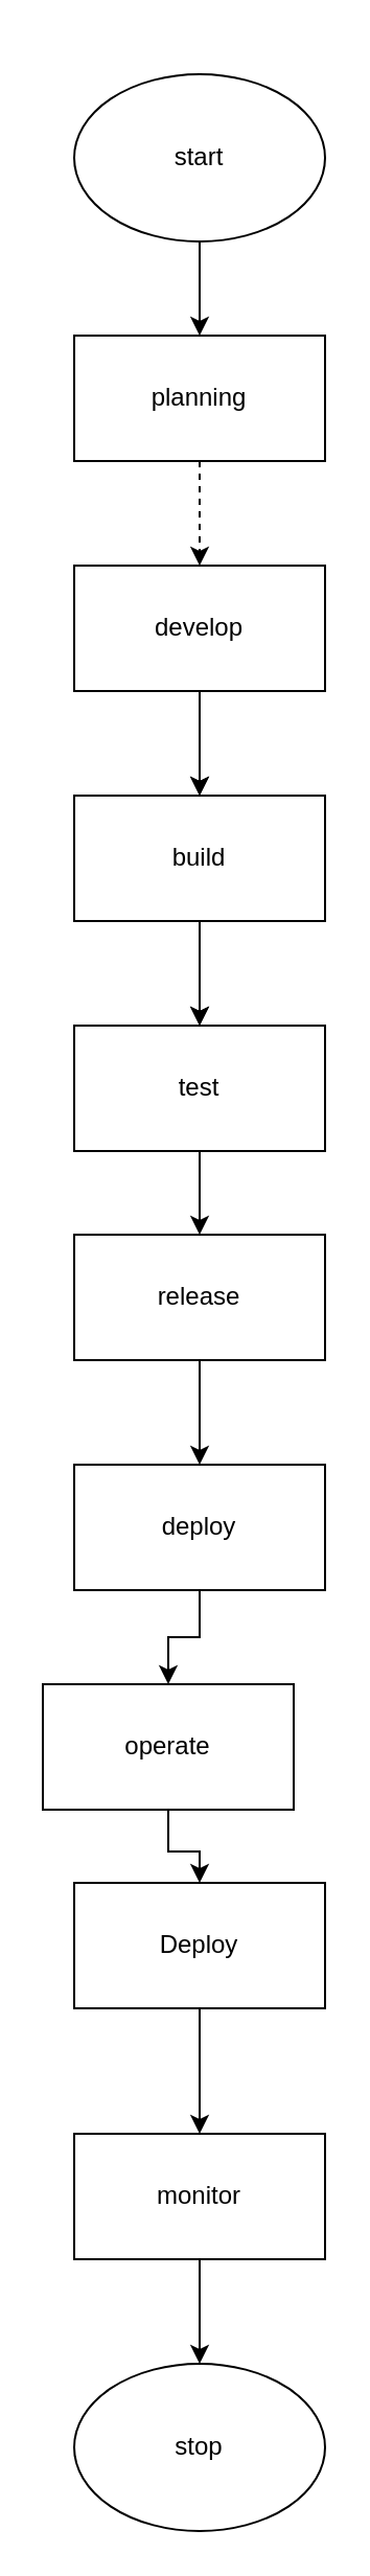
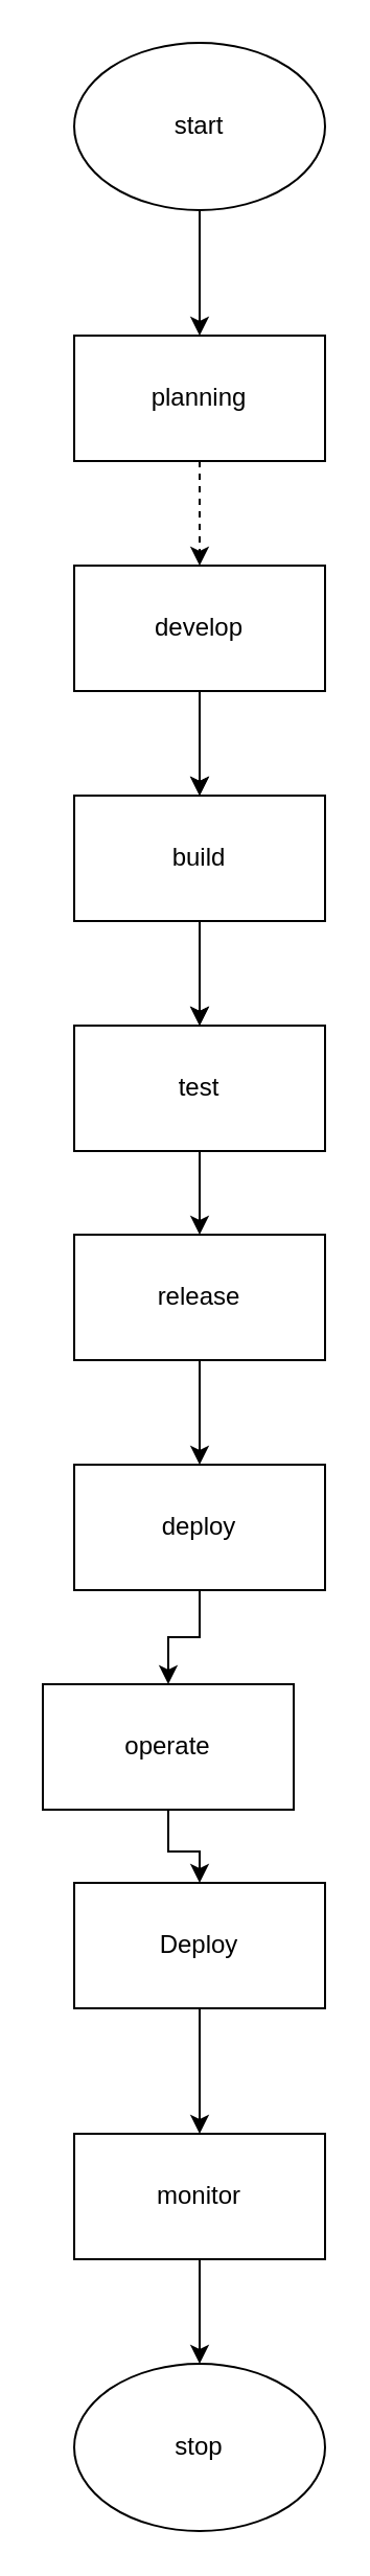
- <mxCell id="3" value="start" style="ellipse;whiteSpace=wrap;html=1;" vertex="1" parent="1"><mxGeometry x="35" y="35" width="120" height="80" as="geometry" /></mxCell>
+ <mxCell id="3" value="start" style="ellipse;whiteSpace=wrap;html=1;" vertex="1" parent="1"><mxGeometry x="35" y="20" width="120" height="80" as="geometry" /></mxCell>
